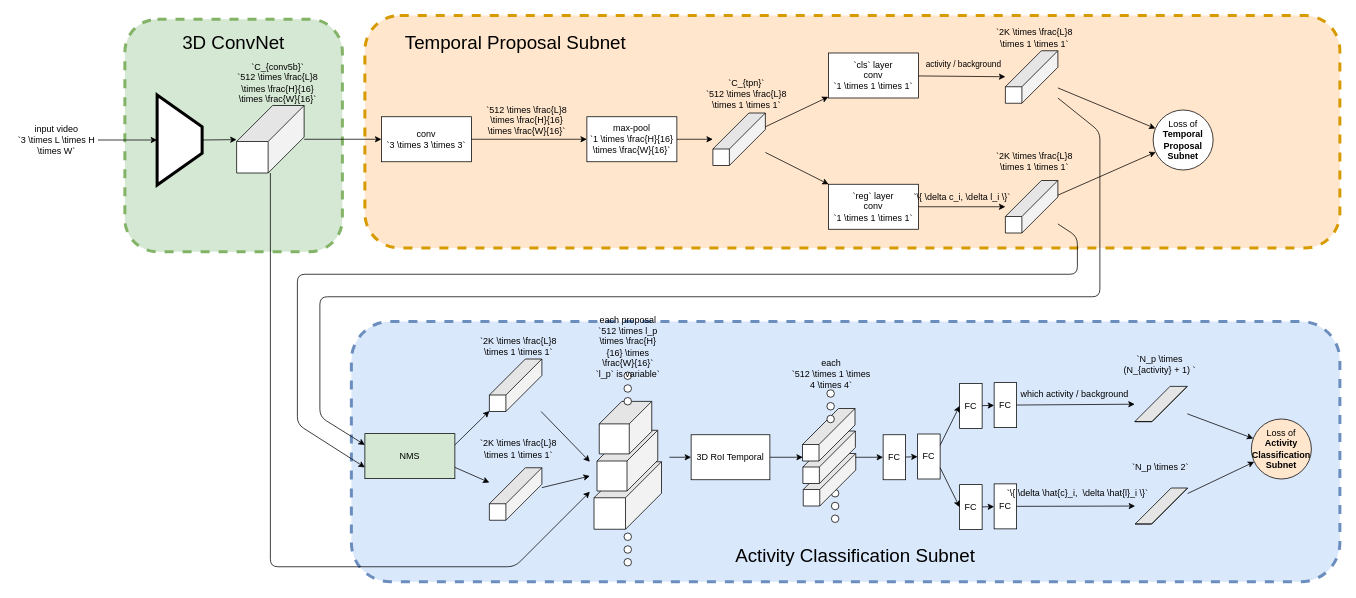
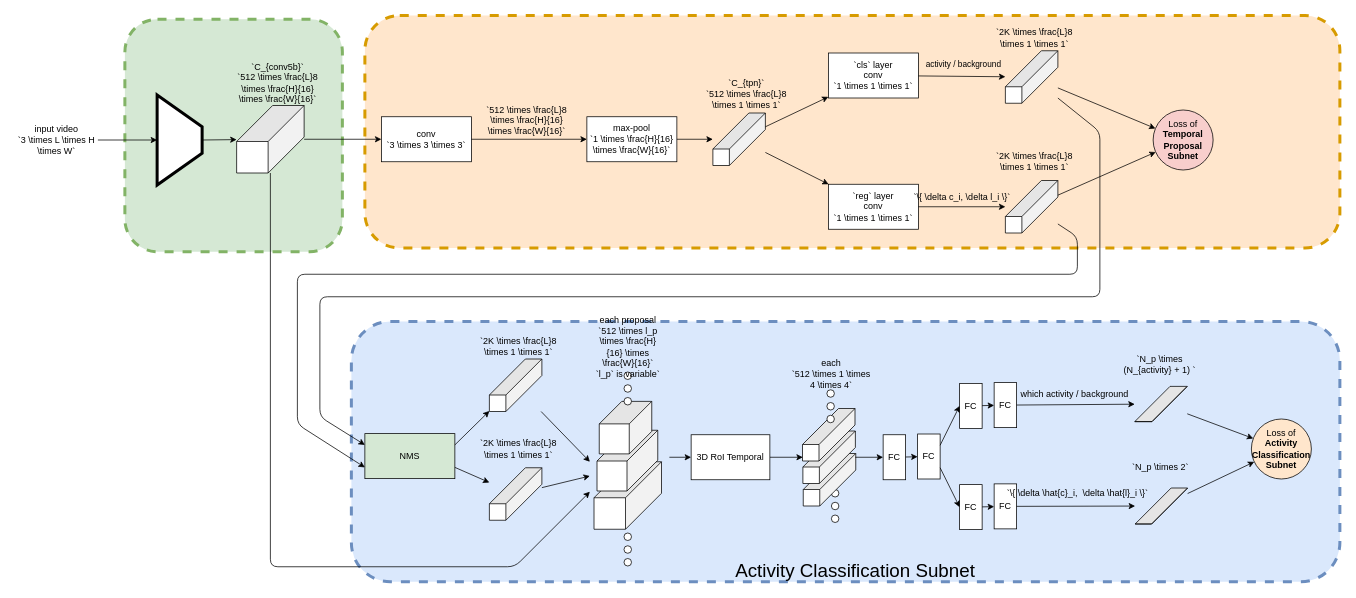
- <mxCell id="94" value="3D ConvNet" style="text;html=1;strokeColor=none;fillColor=none;align=center;verticalAlign=middle;whiteSpace=wrap;rounded=0;dashed=1;labelBackgroundColor=none;fontSize=25;" vertex="1" parent="1"><mxGeometry x="206" y="45" width="210" height="20" as="geometry" /></mxCell>
- <mxCell id="91" value="Temporal Proposal Subnet" style="text;html=1;strokeColor=none;fillColor=none;align=center;verticalAlign=middle;whiteSpace=wrap;rounded=0;dashed=1;labelBackgroundColor=none;fontSize=25;" vertex="1" parent="1"><mxGeometry x="522.167" y="45" width="330" height="20" as="geometry" /></mxCell>
- <mxCell id="36" value="Loss of&lt;br&gt;&lt;b&gt;Temporal Proposal Subnet&lt;/b&gt;" style="ellipse;whiteSpace=wrap;html=1;aspect=fixed;" vertex="1" parent="1"><mxGeometry x="1537" y="146" width="80" height="80" as="geometry" /></mxCell>
+ <mxCell id="36" value="Loss of&lt;br&gt;&lt;b&gt;Temporal Proposal Subnet&lt;/b&gt;" style="ellipse;whiteSpace=wrap;html=1;aspect=fixed;fillColor=#f8cecc;" vertex="1" parent="1"><mxGeometry x="1537" y="146" width="80" height="80" as="geometry" /></mxCell>
- <mxCell id="92" value="Activity Classification Subnet" style="text;html=1;strokeColor=none;fillColor=none;align=center;verticalAlign=middle;whiteSpace=wrap;rounded=0;dashed=1;labelBackgroundColor=none;fontSize=25;" vertex="1" parent="1"><mxGeometry x="975.167" y="729" width="330" height="20" as="geometry" /></mxCell>
+ <mxCell id="92" value="Activity Classification Subnet" style="text;html=1;strokeColor=none;fillColor=none;align=center;verticalAlign=middle;whiteSpace=wrap;rounded=0;dashed=1;labelBackgroundColor=none;fontSize=25;" vertex="1" parent="1"><mxGeometry x="975.167" y="749" width="330" height="20" as="geometry" /></mxCell>
